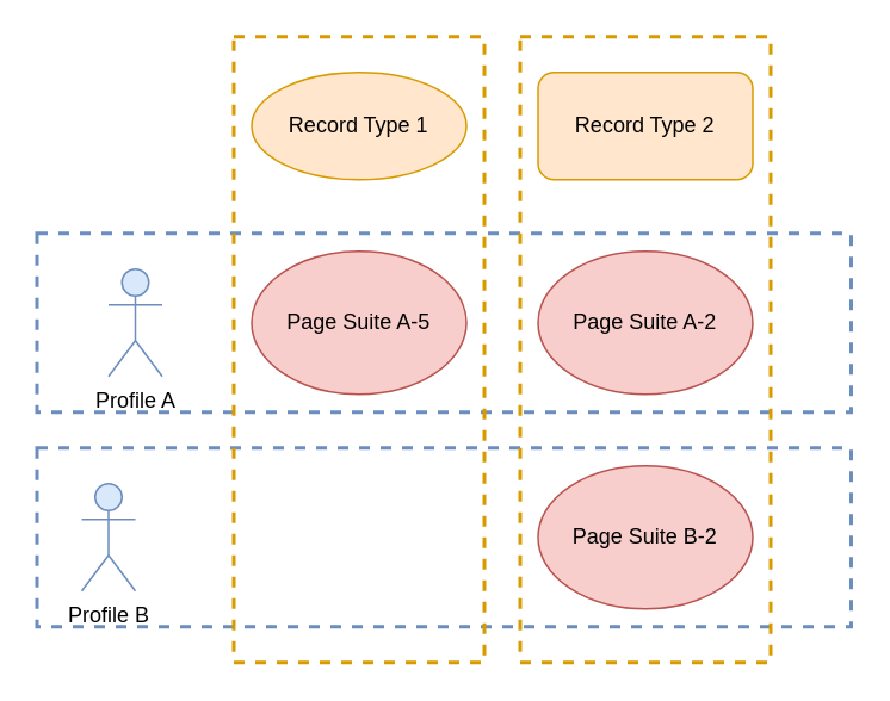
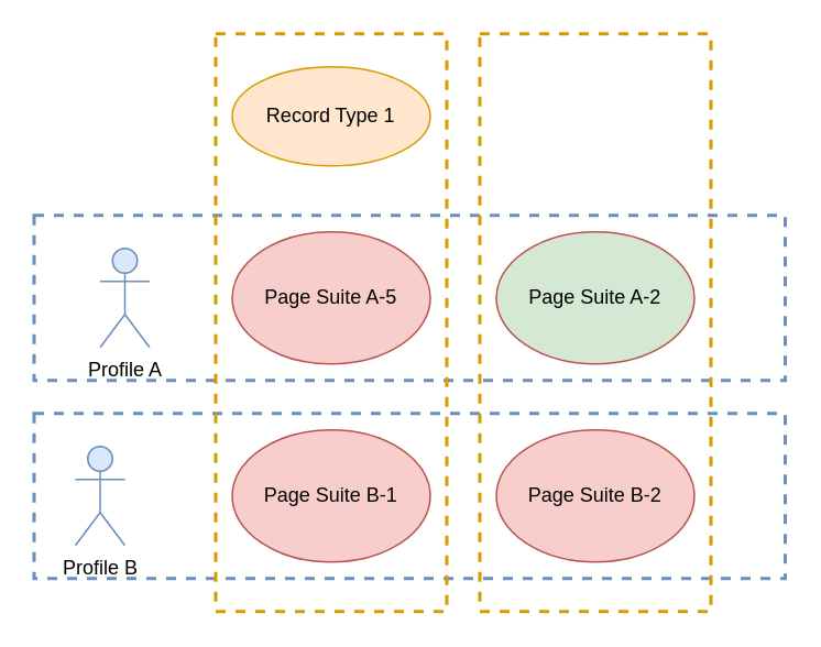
- <mxCell id="6" value="Record Type 2" style="rounded=1;whiteSpace=wrap;html=1;fillColor=#ffe6cc;strokeColor=#d79b00;" vertex="1" parent="1"><mxGeometry x="300" y="40" width="120" height="60" as="geometry" /></mxCell>
- <mxCell id="9" value="Page Suite A-2" style="ellipse;whiteSpace=wrap;html=1;fillColor=#f8cecc;strokeColor=#b85450;" vertex="1" parent="1"><mxGeometry x="300" y="140" width="120" height="80" as="geometry" /></mxCell>
+ <mxCell id="9" value="Page Suite A-2" style="ellipse;whiteSpace=wrap;html=1;fillColor=#d5e8d4;strokeColor=#b85450;" vertex="1" parent="1"><mxGeometry x="300" y="140" width="120" height="80" as="geometry" /></mxCell>
+ <mxCell id="10" value="Page Suite B-1" style="ellipse;whiteSpace=wrap;html=1;fillColor=#f8cecc;strokeColor=#b85450;" vertex="1" parent="1"><mxGeometry x="140" y="260" width="120" height="80" as="geometry" /></mxCell>
